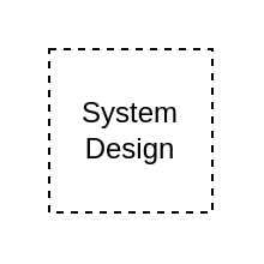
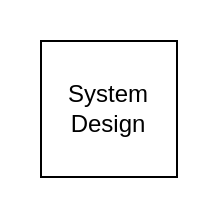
- <mxCell id="2" value="System Design" style="whiteSpace=wrap;html=1;aspect=fixed;dashed=1;" vertex="1" parent="1"><mxGeometry x="20" y="20" width="68" height="68" as="geometry" /></mxCell>
+ <mxCell id="2" value="System Design" style="whiteSpace=wrap;html=1;aspect=fixed;" vertex="1" parent="1"><mxGeometry x="20" y="20" width="68" height="68" as="geometry" /></mxCell>
